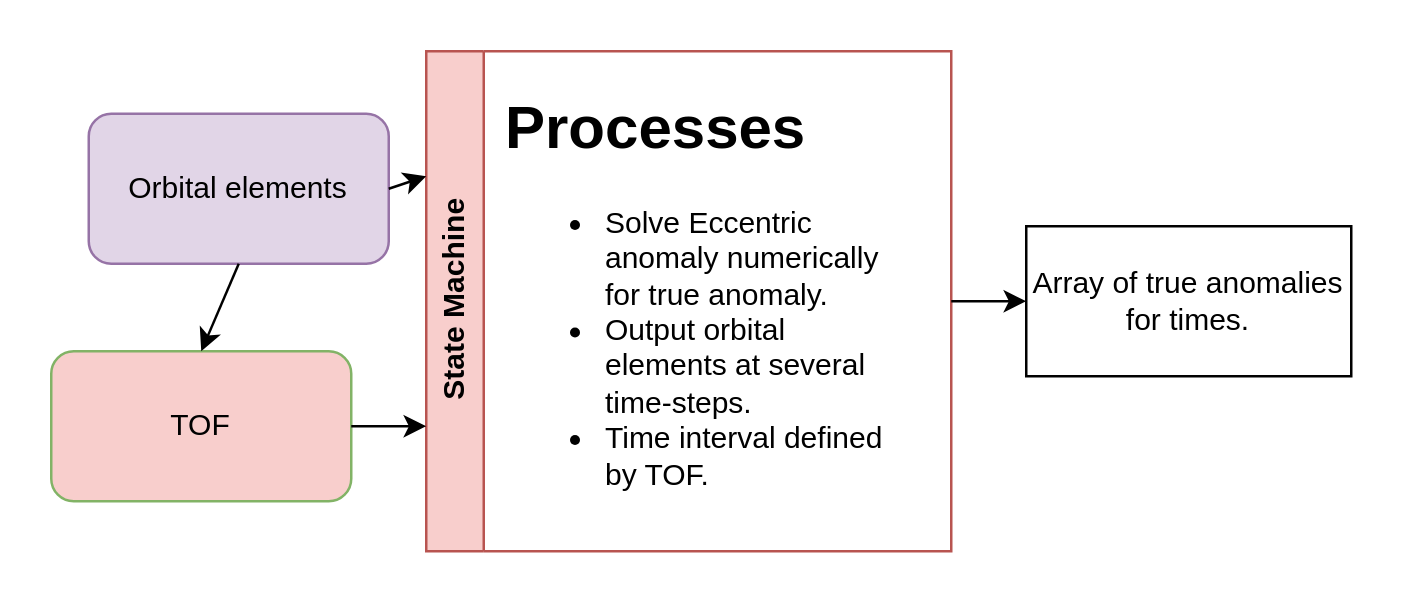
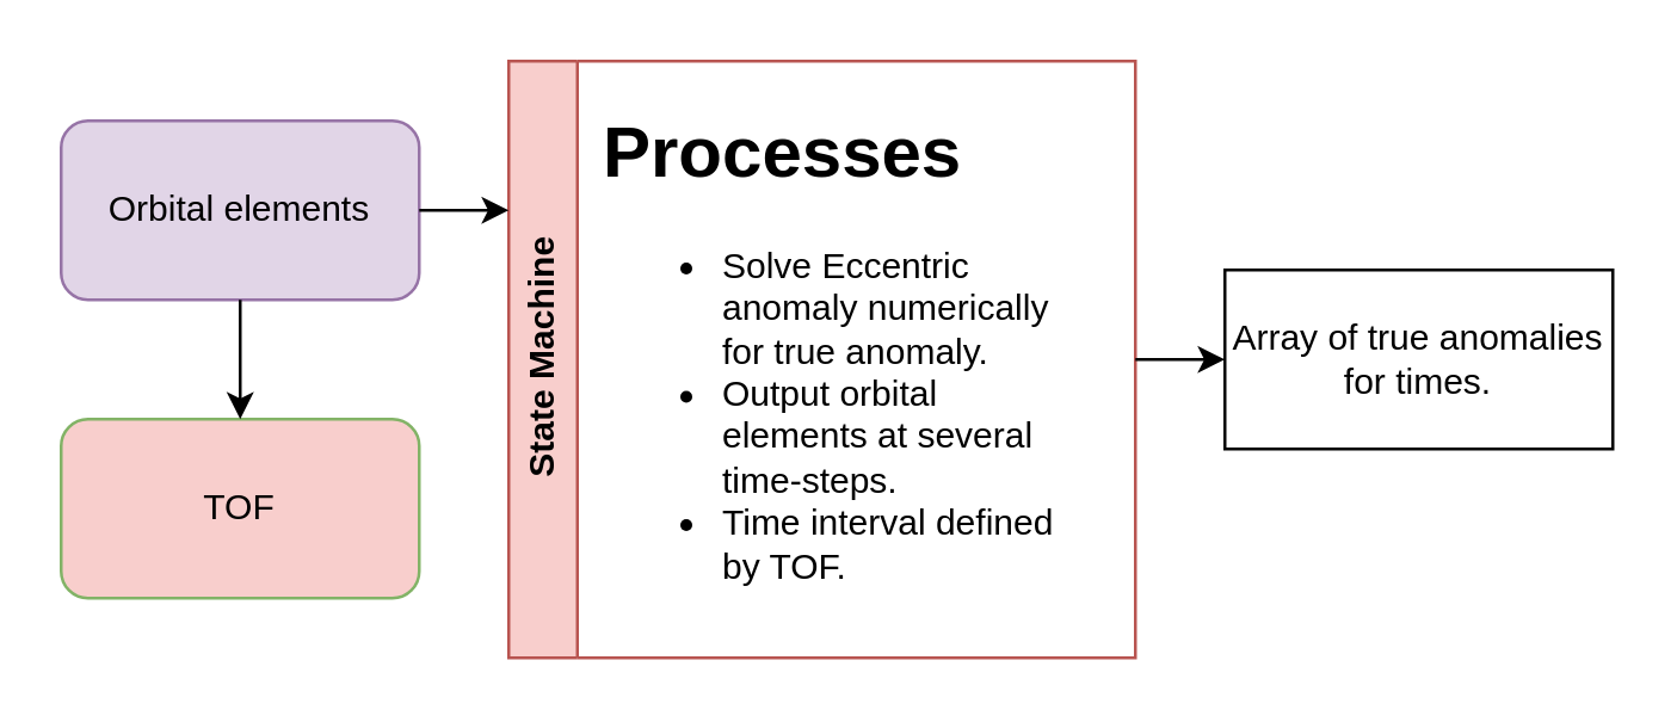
- <mxCell id="4" value="Orbital elements" style="rounded=1;whiteSpace=wrap;html=1;fillColor=#e1d5e7;strokeColor=#9673a6;" vertex="1" parent="1"><mxGeometry x="35" y="45" width="120" height="60" as="geometry" /></mxCell>
+ <mxCell id="4" value="Orbital elements" style="rounded=1;whiteSpace=wrap;html=1;fillColor=#e1d5e7;strokeColor=#9673a6;" vertex="1" parent="1"><mxGeometry x="20" y="40" width="120" height="60" as="geometry" /></mxCell>
- <mxCell id="8" value="" style="endArrow=classic;html=1;rounded=0;exitX=1;exitY=0.5;exitDx=0;exitDy=0;entryX=0;entryY=0.75;entryDx=0;entryDy=0;" edge="1" parent="1" source="5" target="2"><mxGeometry width="50" height="50" relative="1" as="geometry"><mxPoint x="250" y="140" as="sourcePoint" /><mxPoint x="300" y="90" as="targetPoint" /></mxGeometry></mxCell>
